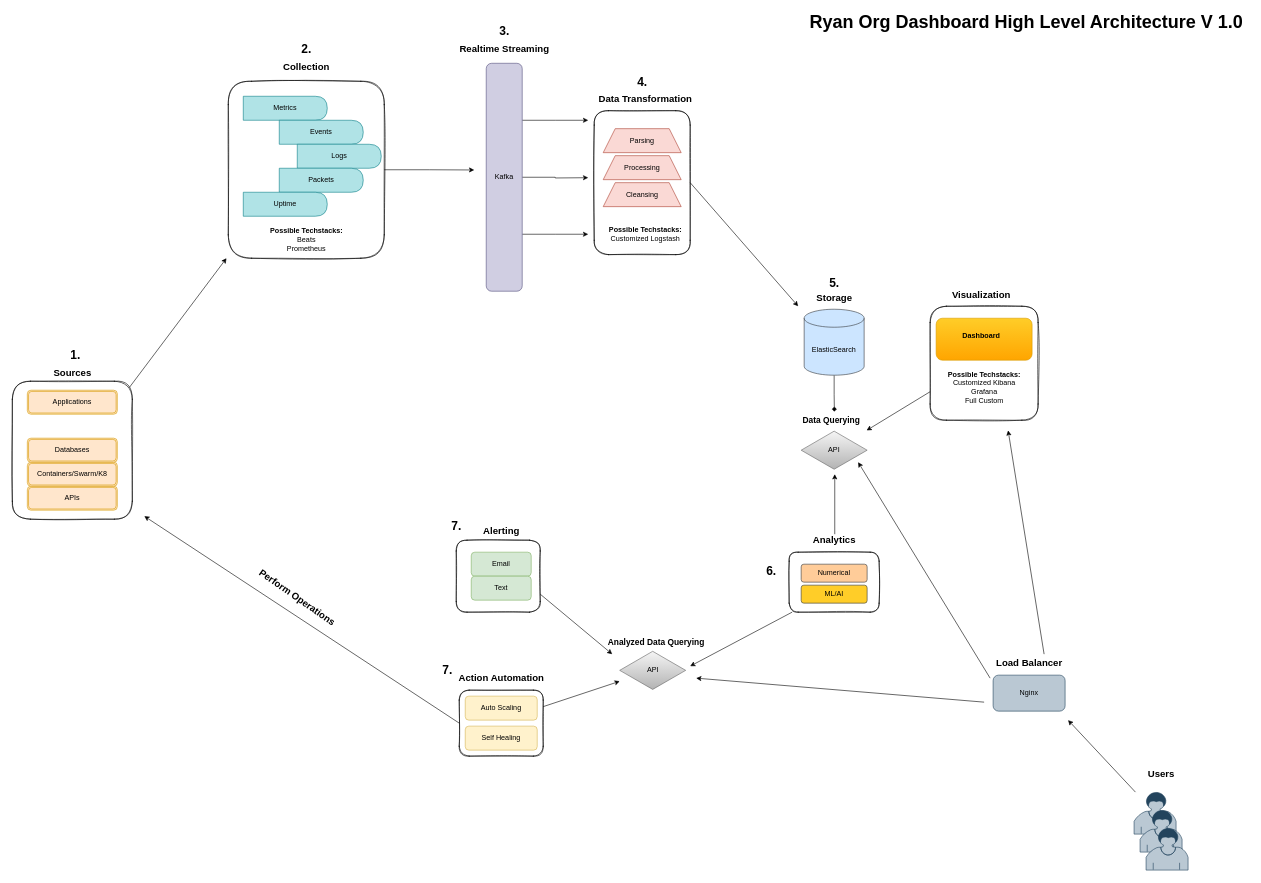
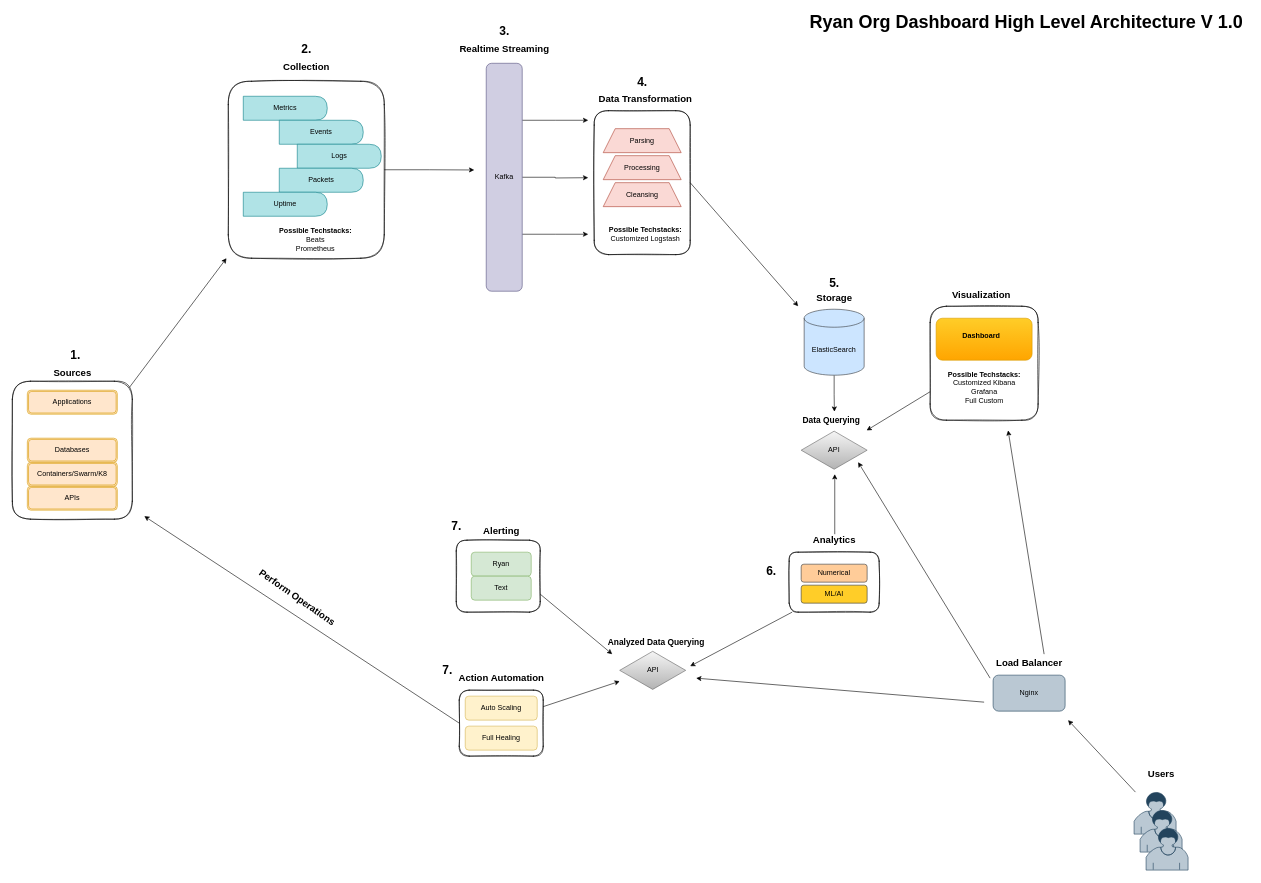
- <mxCell id="50" value="&lt;b&gt;Possible Techstacks:&lt;/b&gt;&lt;br&gt;Beats&lt;br&gt;Prometheus" style="text;html=1;align=center;verticalAlign=middle;resizable=0;points=[];autosize=1;" vertex="1" parent="1"><mxGeometry x="440" y="374" width="140" height="50" as="geometry" /></mxCell>
+ <mxCell id="50" value="&lt;b&gt;Possible Techstacks:&lt;/b&gt;&lt;br&gt;Beats&lt;br&gt;Prometheus" style="text;html=1;align=center;verticalAlign=middle;resizable=0;points=[];autosize=1;" vertex="1" parent="1"><mxGeometry x="455" y="374" width="140" height="50" as="geometry" /></mxCell>
- <mxCell id="34" style="edgeStyle=orthogonalEdgeStyle;rounded=0;orthogonalLoop=1;jettySize=auto;html=1;exitX=0.5;exitY=1;exitDx=0;exitDy=0;exitPerimeter=0;entryX=0.549;entryY=-0.214;entryDx=0;entryDy=0;entryPerimeter=0;endArrow=diamond;" edge="1" parent="1" source="35" target="54"><mxGeometry relative="1" as="geometry" /></mxCell>
+ <mxCell id="34" style="edgeStyle=orthogonalEdgeStyle;rounded=0;orthogonalLoop=1;jettySize=auto;html=1;exitX=0.5;exitY=1;exitDx=0;exitDy=0;exitPerimeter=0;entryX=0.549;entryY=-0.214;entryDx=0;entryDy=0;entryPerimeter=0;" edge="1" parent="1" source="35" target="54"><mxGeometry relative="1" as="geometry" /></mxCell>
- <mxCell id="40" value="Email" style="rounded=1;whiteSpace=wrap;html=1;fillColor=#d5e8d4;strokeColor=#82b366;" vertex="1" parent="1"><mxGeometry x="785" y="920" width="100" height="40" as="geometry" /></mxCell>
+ <mxCell id="40" value="Ryan" style="rounded=1;whiteSpace=wrap;html=1;fillColor=#d5e8d4;strokeColor=#82b366;" vertex="1" parent="1"><mxGeometry x="785" y="920" width="100" height="40" as="geometry" /></mxCell>
- <mxCell id="42" value="Self Healing" style="rounded=1;whiteSpace=wrap;html=1;fillColor=#fff2cc;strokeColor=#d6b656;" vertex="1" parent="1"><mxGeometry x="775" y="1210" width="120" height="40" as="geometry" /></mxCell>
+ <mxCell id="42" value="Full Healing" style="rounded=1;whiteSpace=wrap;html=1;fillColor=#fff2cc;strokeColor=#d6b656;" vertex="1" parent="1"><mxGeometry x="775" y="1210" width="120" height="40" as="geometry" /></mxCell>
